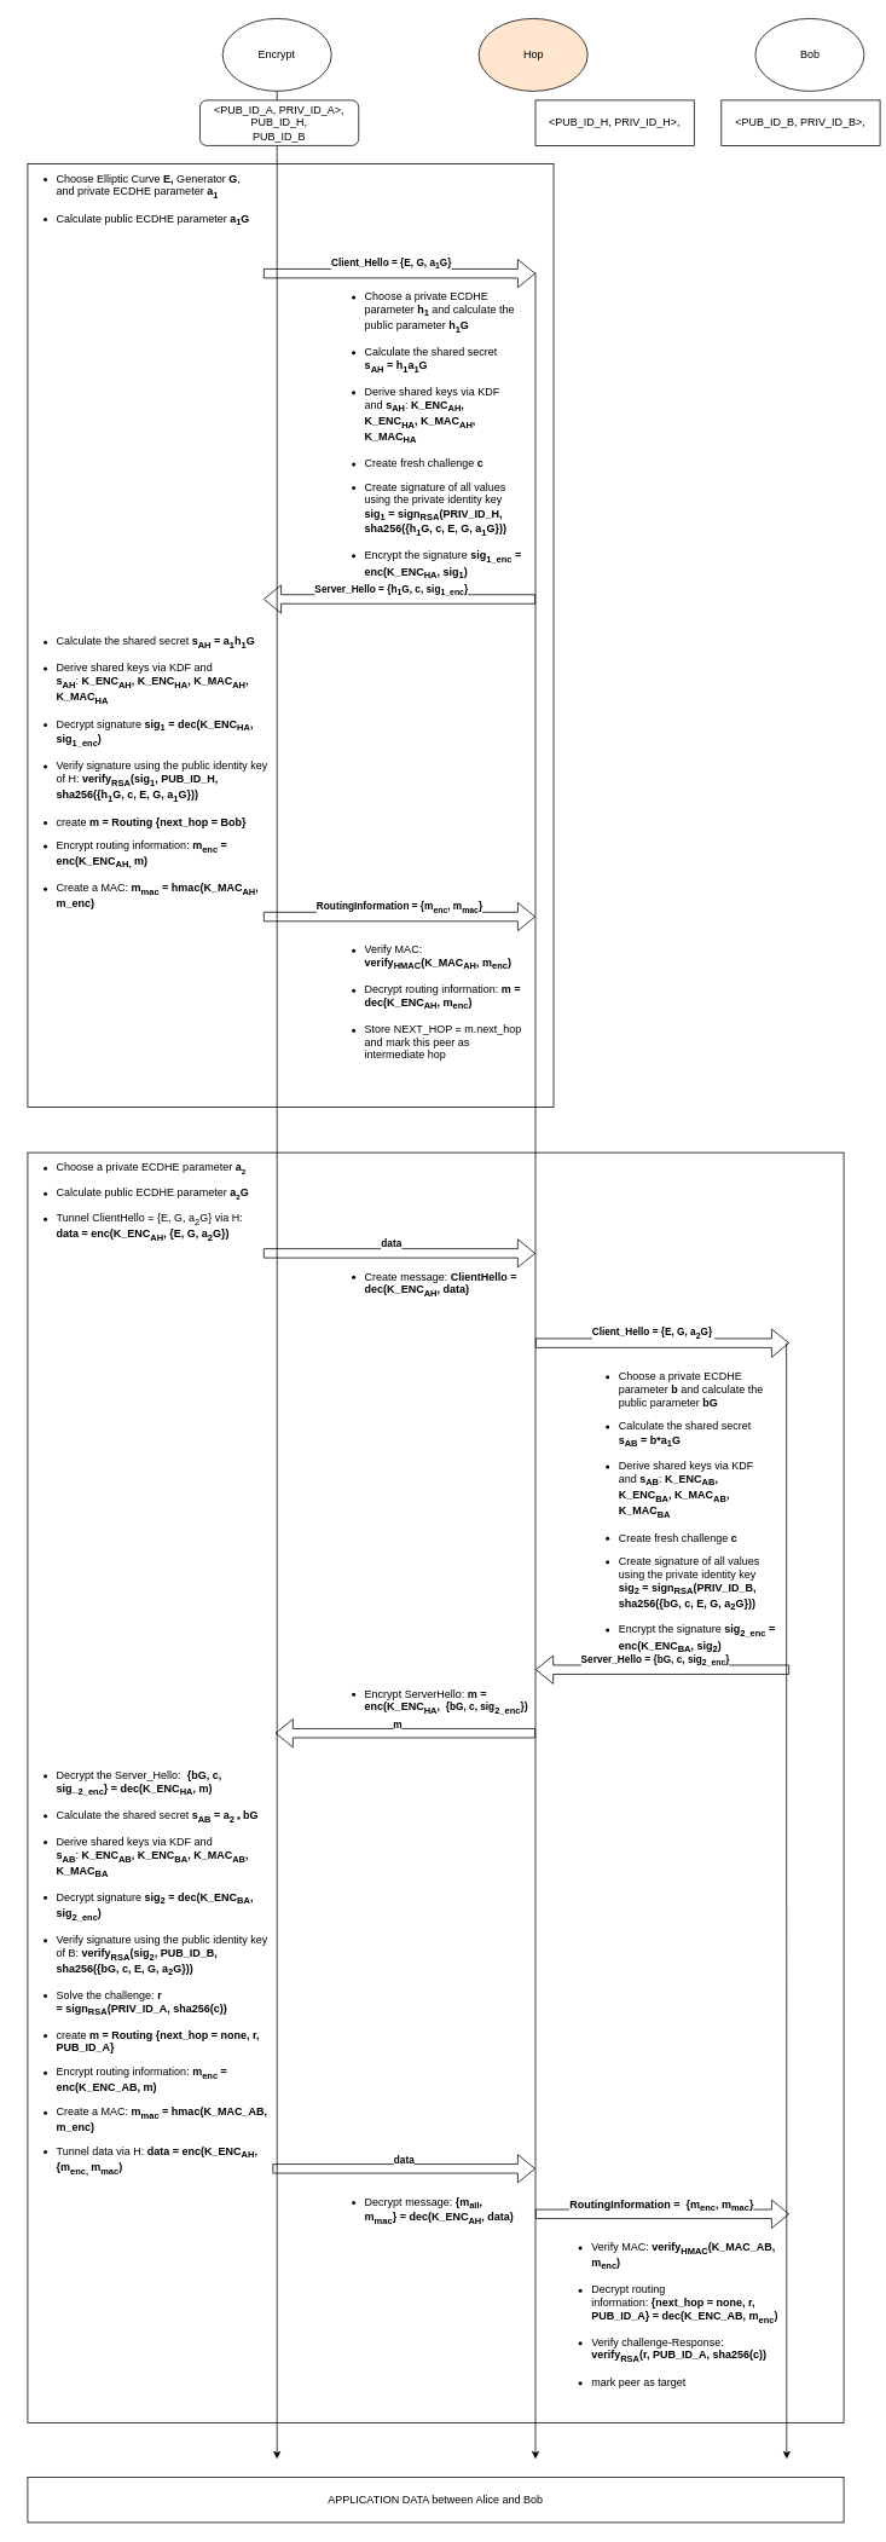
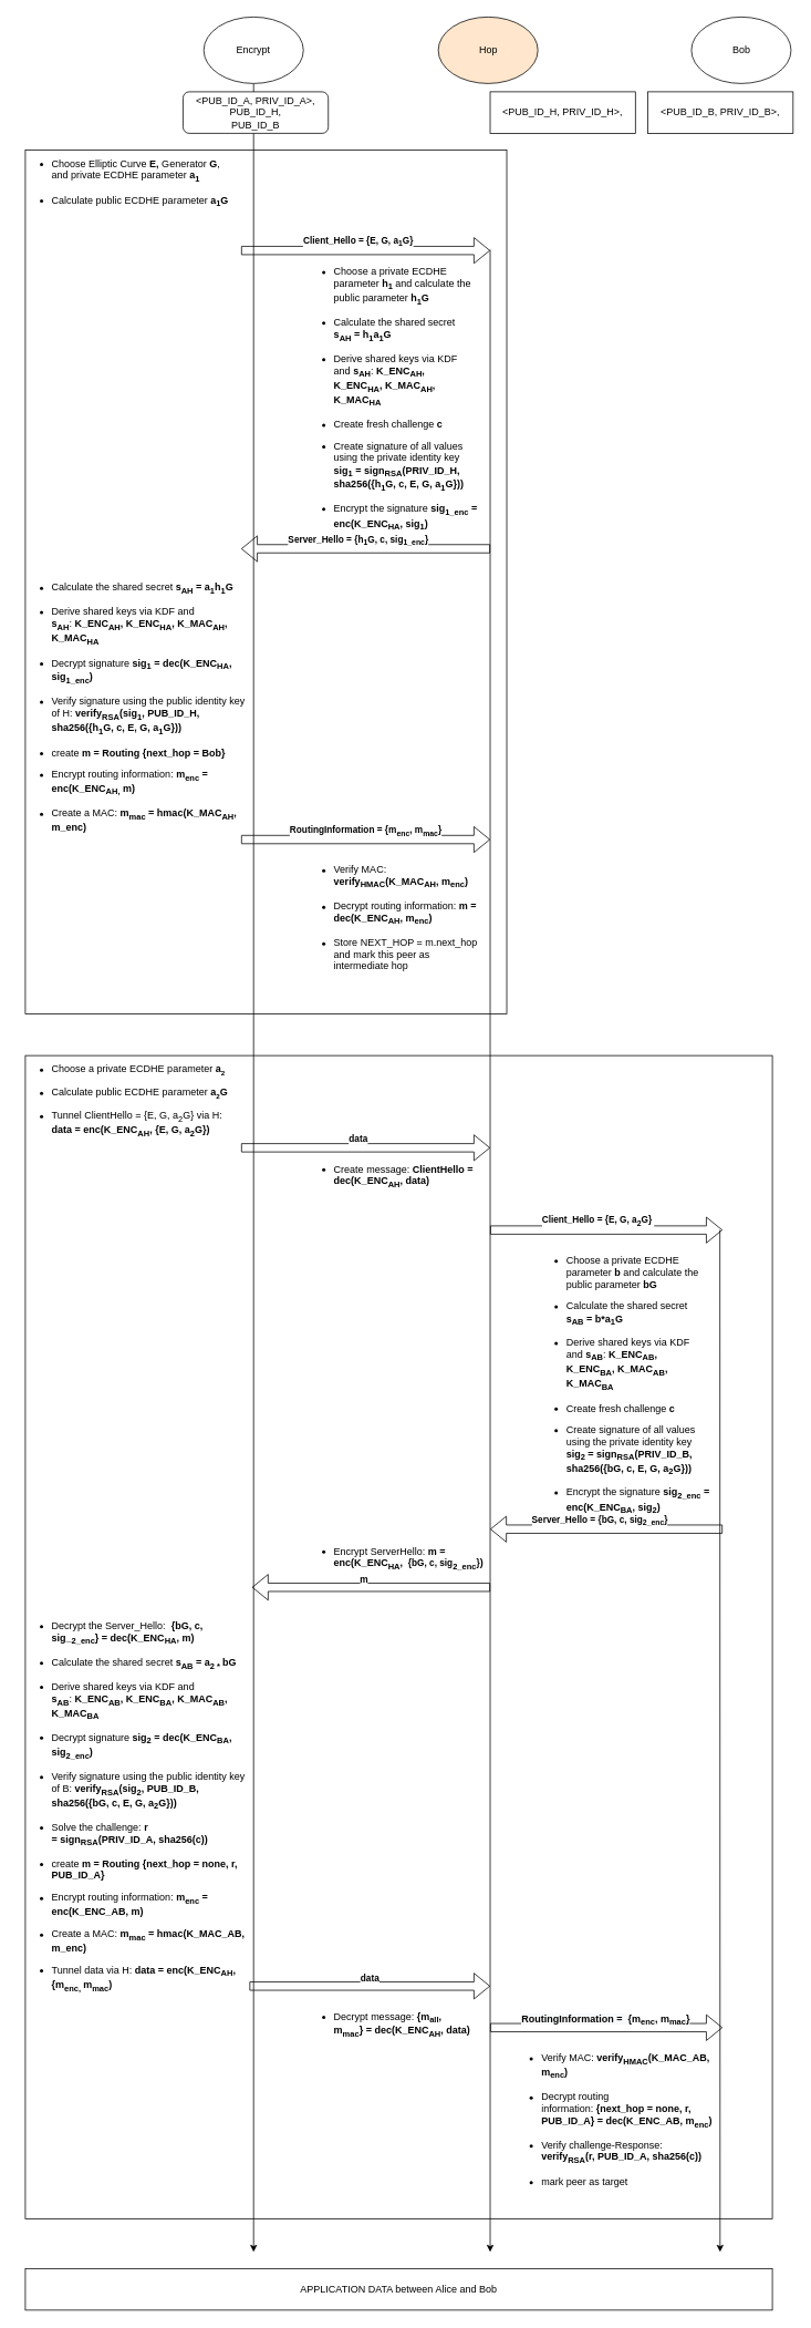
- <mxCell id="10" value="&lt;span&gt;&amp;lt;PUB_ID_B, PRIV_ID_B&amp;gt;,&lt;br&gt;&lt;/span&gt;" style="rounded=0;whiteSpace=wrap;html=1;" vertex="1" parent="1"><mxGeometry x="795" y="110" width="175" height="50" as="geometry" /></mxCell>
+ <mxCell id="10" value="&lt;span&gt;&amp;lt;PUB_ID_B, PRIV_ID_B&amp;gt;,&lt;br&gt;&lt;/span&gt;" style="rounded=0;whiteSpace=wrap;html=1;" vertex="1" parent="1"><mxGeometry x="780" y="110" width="175" height="50" as="geometry" /></mxCell>
